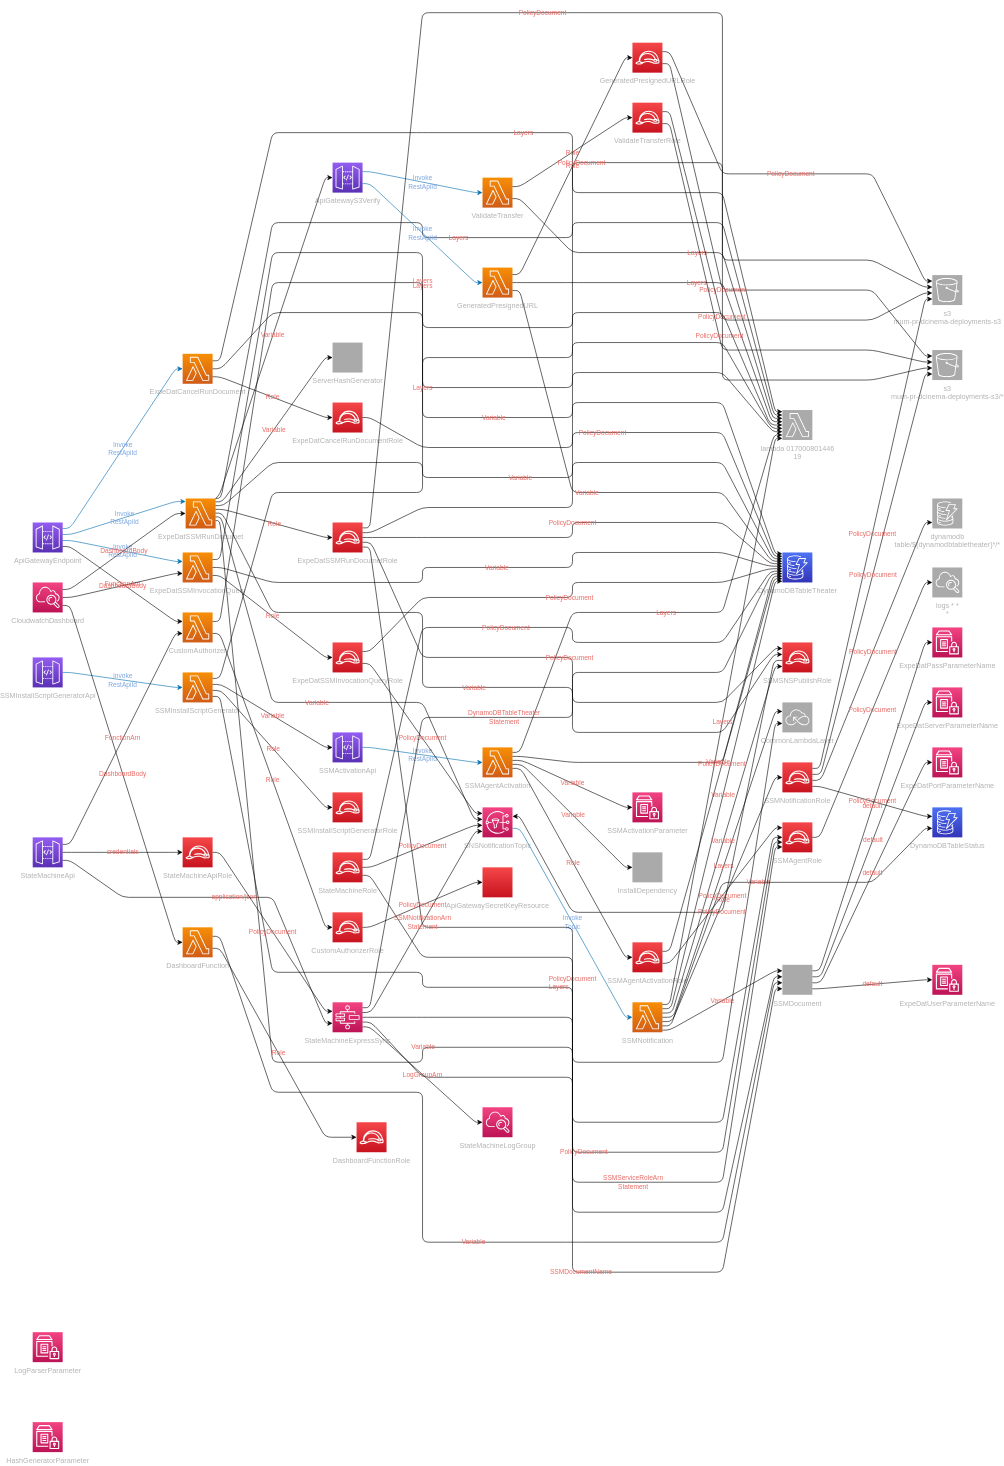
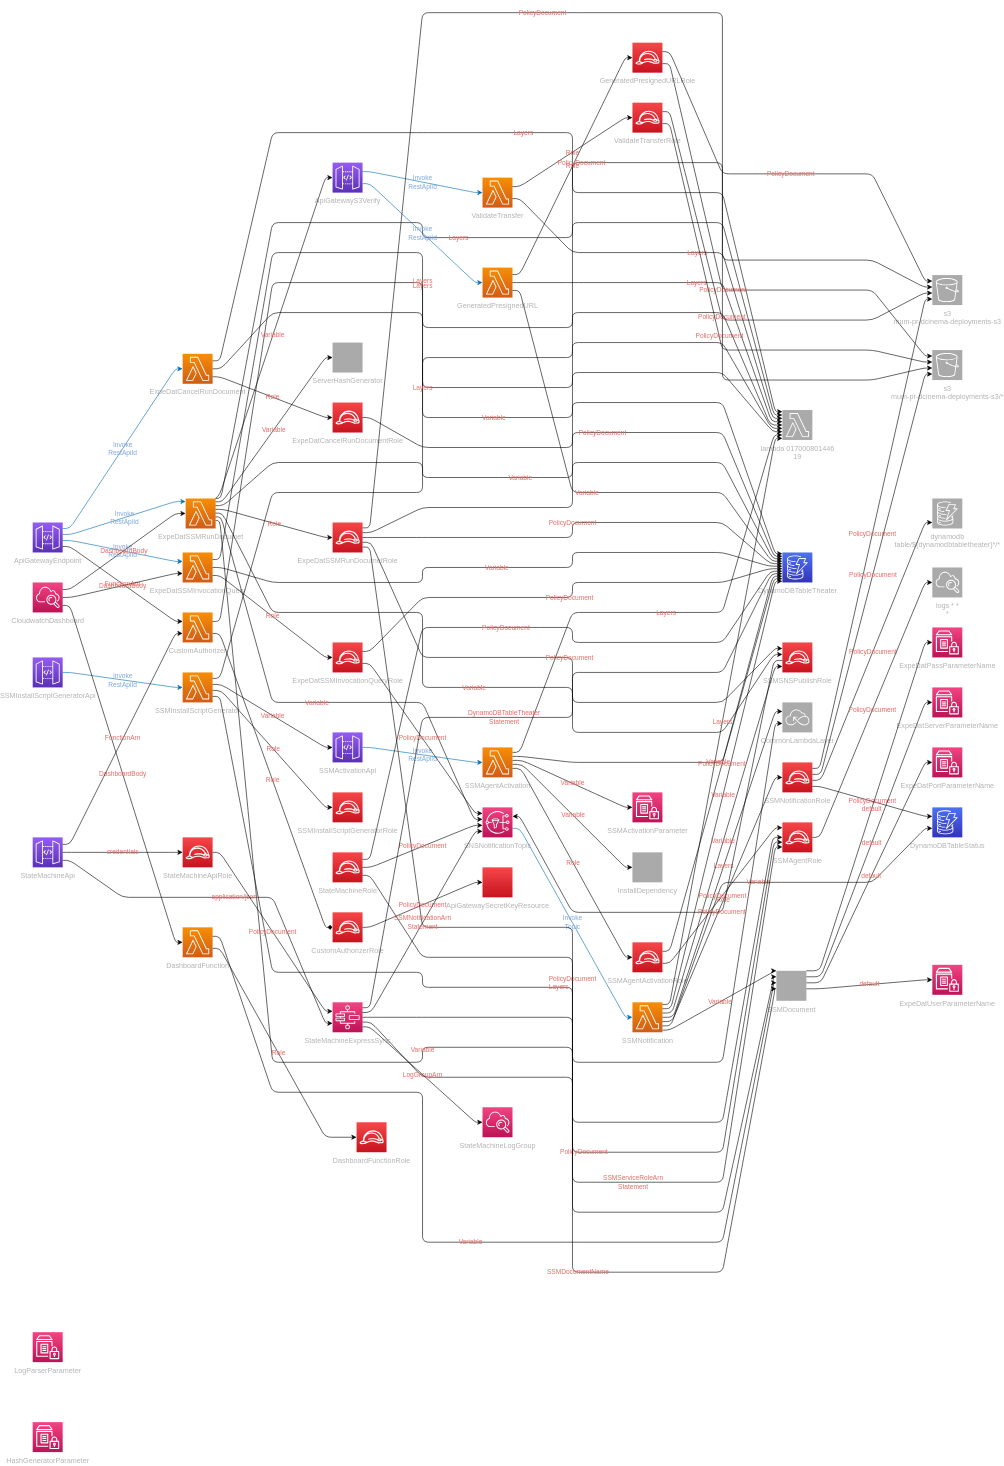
- <mxCell id="55" value="Role" style="edgeStyle=orthogonalEdgeStyle;rounded=1;orthogonalLoop=1;jettySize=auto;html=1;labelBackgroundColor=none;fontColor=#EA6B66;noEdgeStyle=1;orthogonal=1;" edge="1" parent="1" source="3" target="4"><mxGeometry relative="1" as="geometry"><Array as="points"><mxPoint x="332" y="1055" /><mxPoint x="508" y="1545" /></Array></mxGeometry></mxCell>
+ <mxCell id="55" value="Role" style="edgeStyle=orthogonalEdgeStyle;rounded=1;orthogonalLoop=1;jettySize=auto;html=1;labelBackgroundColor=none;fontColor=#EA6B66;noEdgeStyle=1;orthogonal=1;endArrow=diamond;" edge="1" parent="1" source="3" target="4"><mxGeometry relative="1" as="geometry"><Array as="points"><mxPoint x="332" y="1055" /><mxPoint x="508" y="1545" /></Array></mxGeometry></mxCell>
- <mxCell id="29" value="SSMDocument" style="outlineConnect=0;fontColor=#B3B3B3;gradientColor=#aaaaaa;gradientDirection=north;fillColor=#aaaaaa;strokeColor=#ffffff;dashed=0;verticalLabelPosition=bottom;verticalAlign=top;align=center;html=1;fontSize=12;fontStyle=0;aspect=fixed;shape=mxgraph.aws4.resourceIcon;resIcon=mxgraph.aws4.ssm;" vertex="1" parent="1"><mxGeometry x="1270" y="1607.5" width="50" height="50" as="geometry" /></mxCell>
+ <mxCell id="29" value="SSMDocument" style="outlineConnect=0;fontColor=#B3B3B3;gradientColor=#aaaaaa;gradientDirection=north;fillColor=#aaaaaa;strokeColor=#ffffff;dashed=0;verticalLabelPosition=bottom;verticalAlign=top;align=center;html=1;fontSize=12;fontStyle=0;aspect=fixed;shape=mxgraph.aws4.resourceIcon;resIcon=mxgraph.aws4.ssm;" vertex="1" parent="1"><mxGeometry x="1260" y="1617.5" width="50" height="50" as="geometry" /></mxCell>
